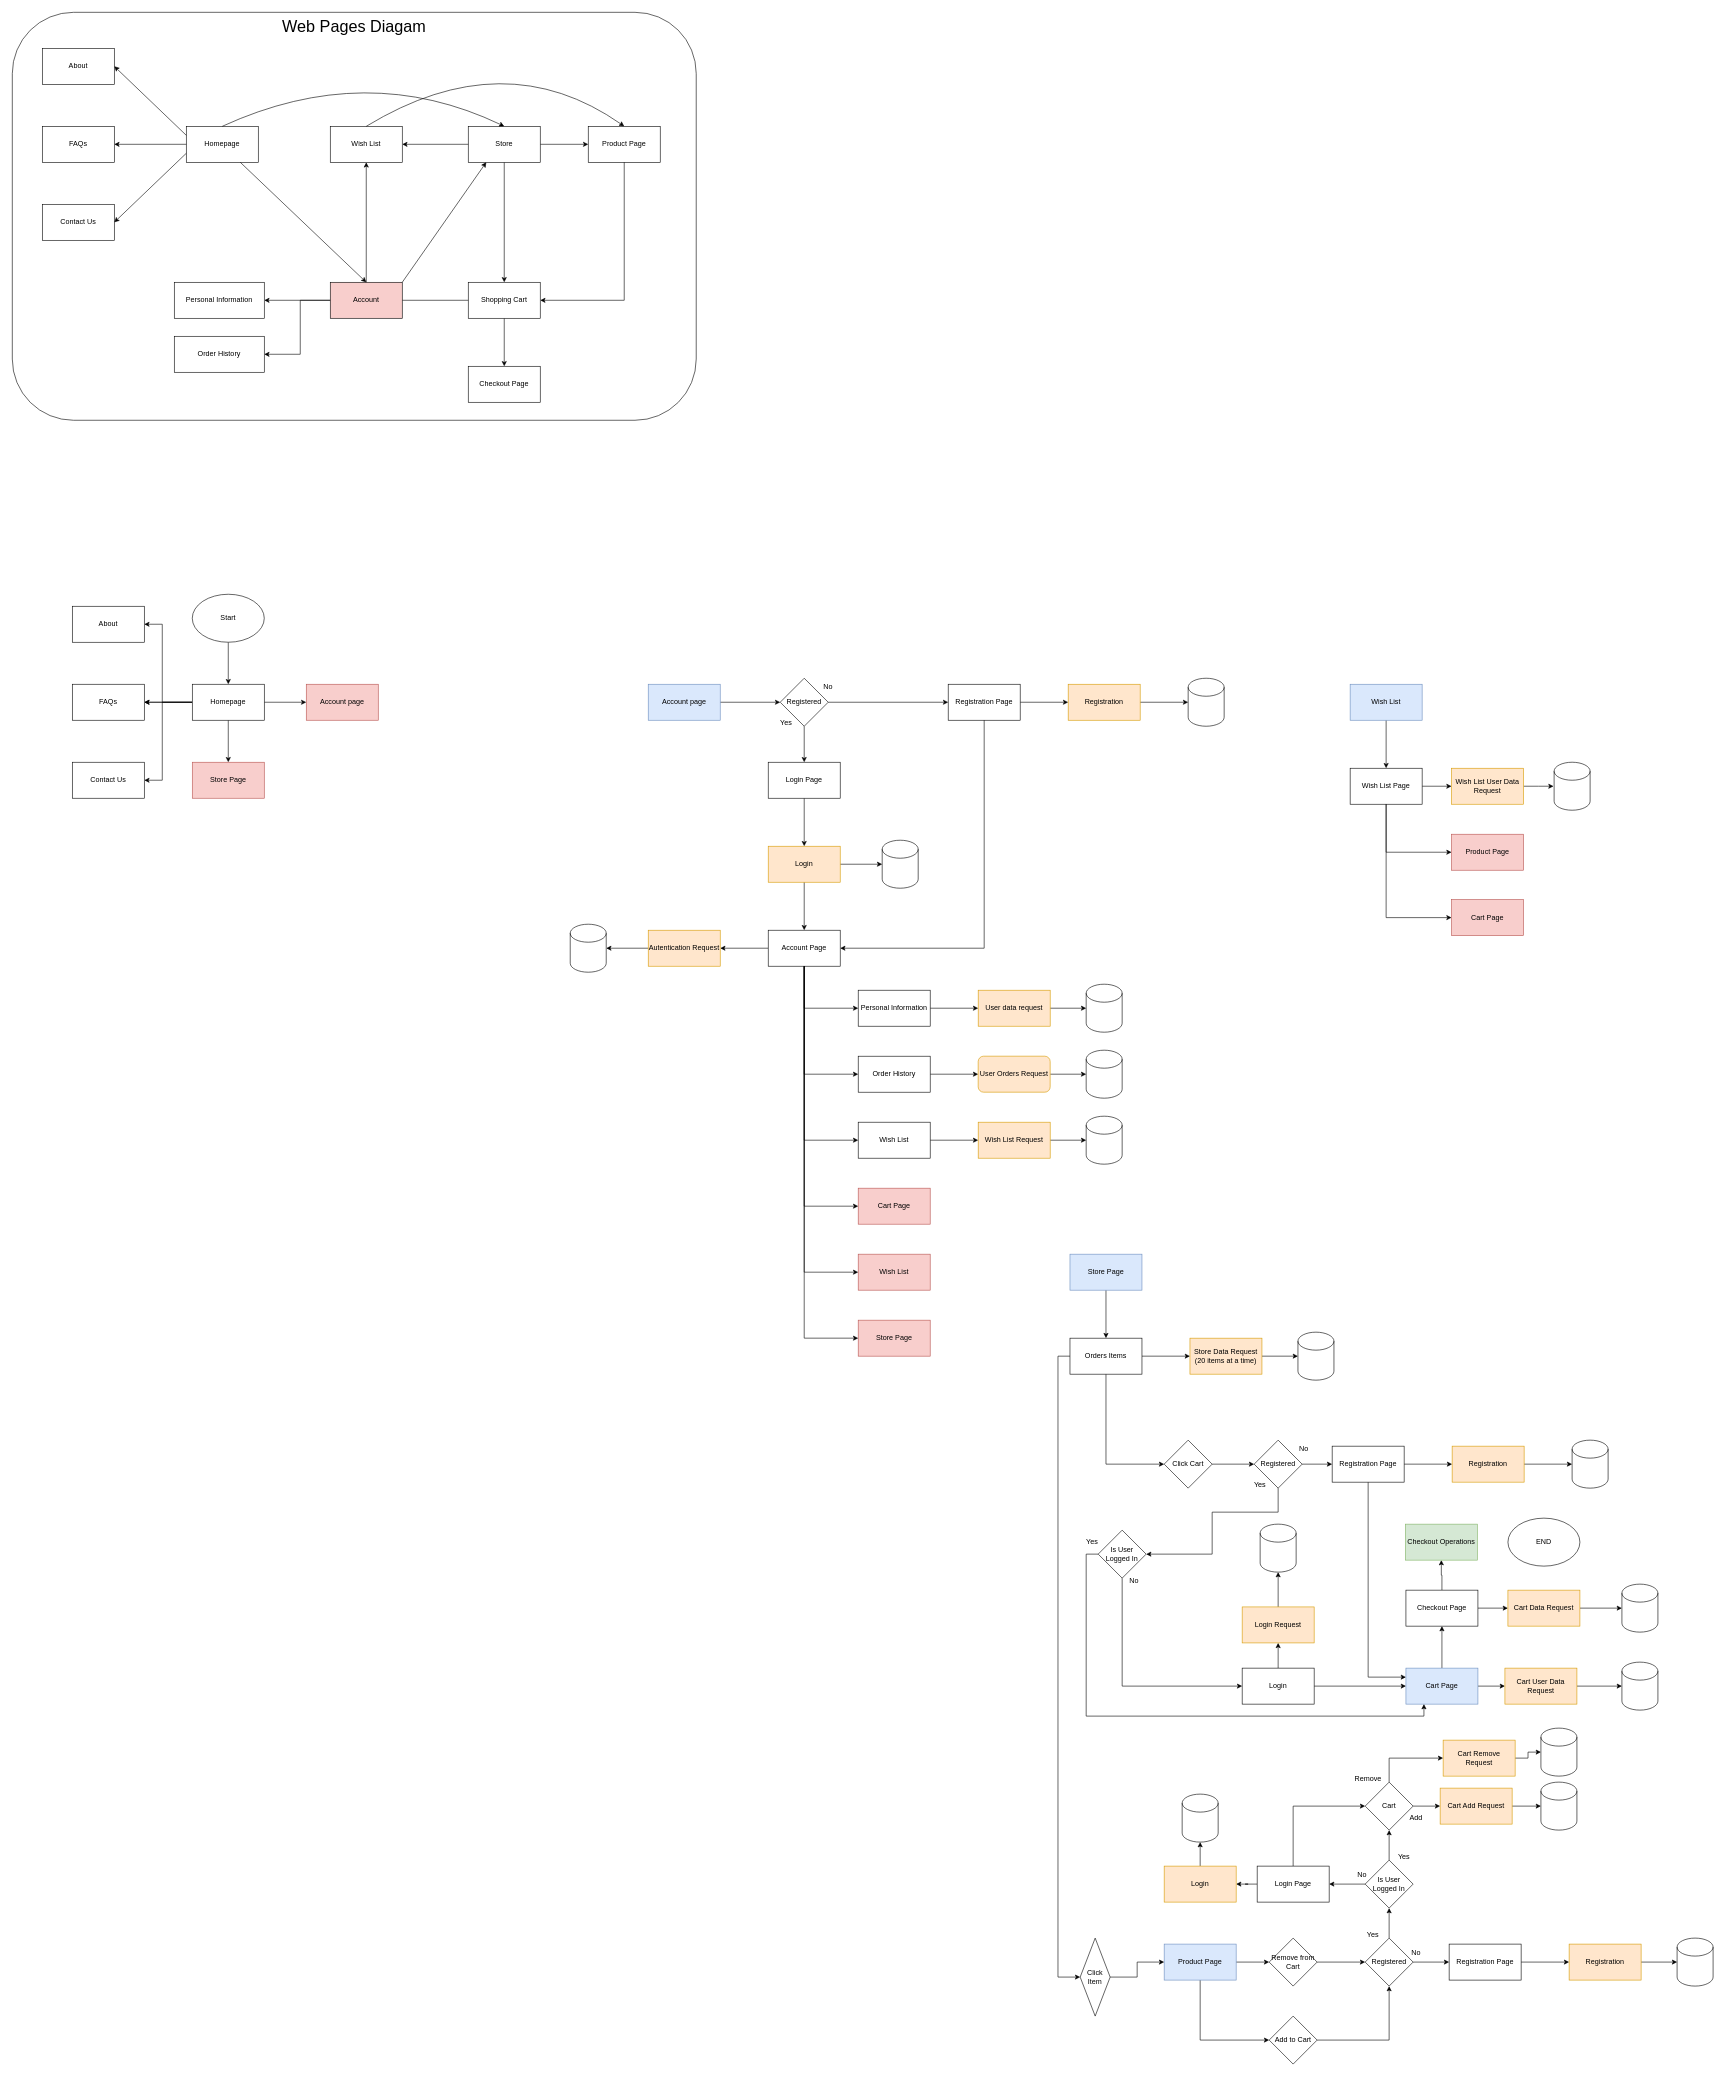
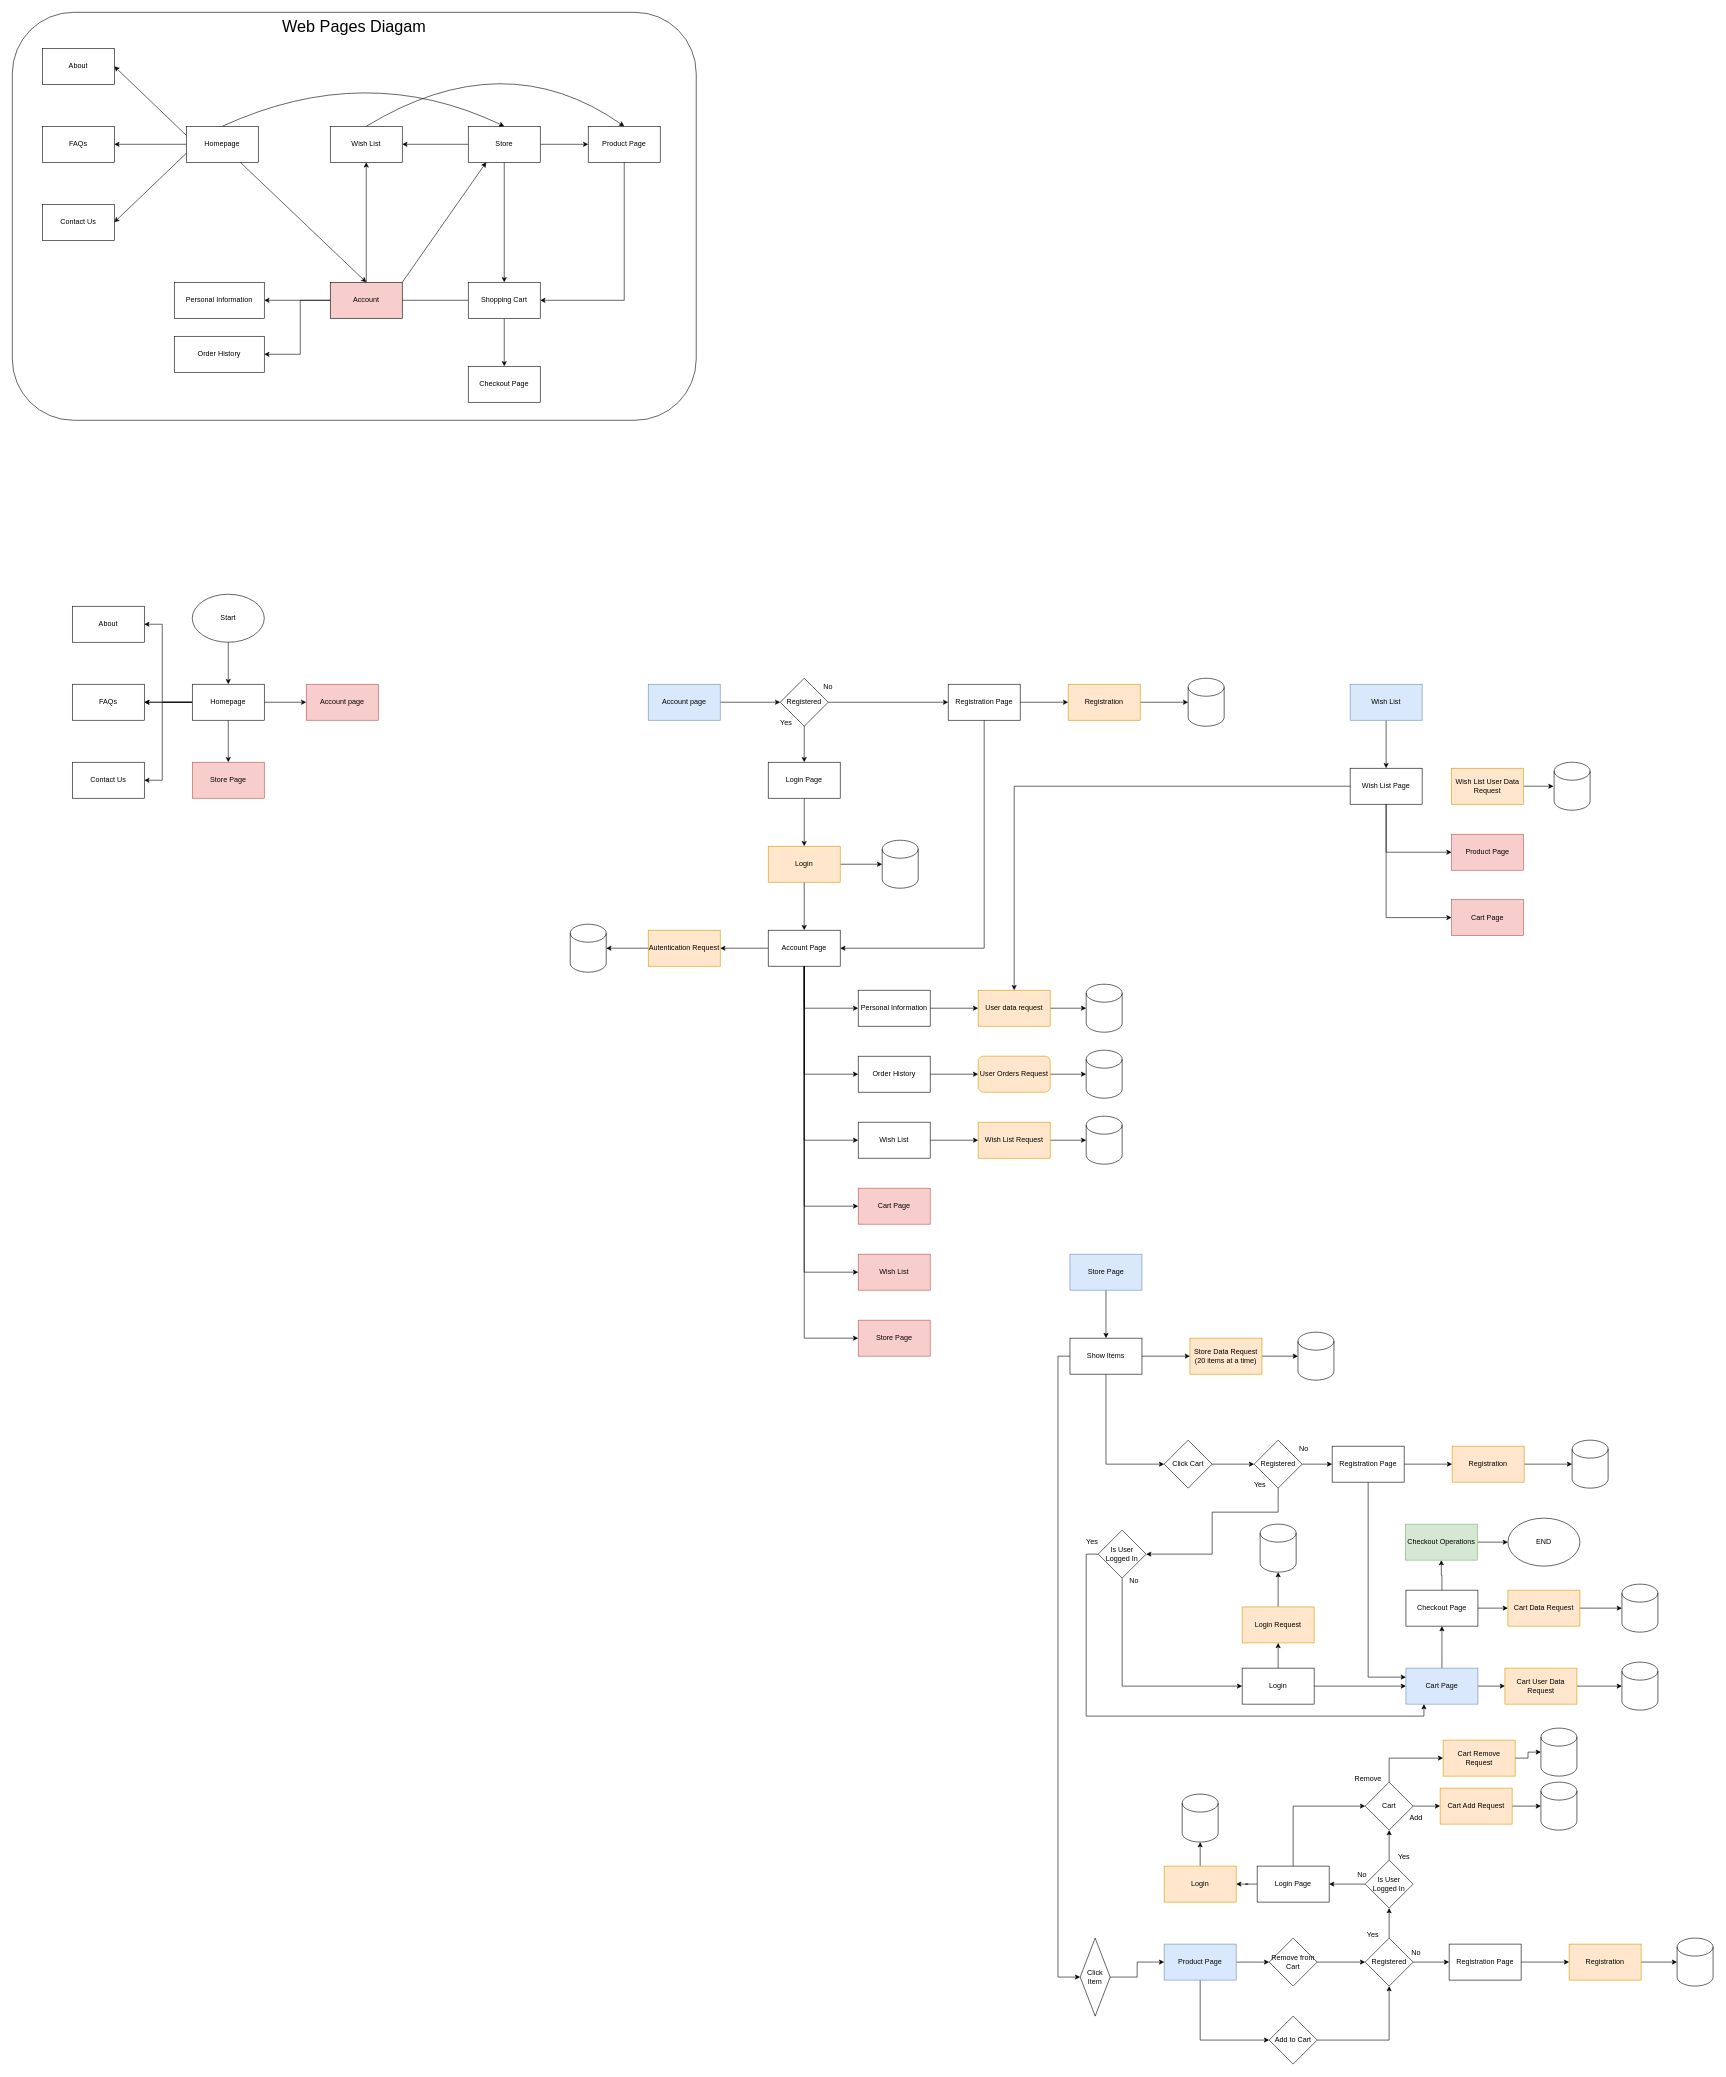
- <mxCell id="121" value="" style="edgeStyle=orthogonalEdgeStyle;rounded=0;orthogonalLoop=1;jettySize=auto;html=1;" parent="1" source="122" target="124" edge="1"><mxGeometry relative="1" as="geometry" /></mxCell>
+ <mxCell id="121" value="" style="edgeStyle=orthogonalEdgeStyle;rounded=0;orthogonalLoop=1;jettySize=auto;html=1;" parent="1" source="122" target="66" edge="1"><mxGeometry relative="1" as="geometry" /></mxCell>
- <mxCell id="92" value="Orders Items" style="whiteSpace=wrap;html=1;" parent="1" vertex="1"><mxGeometry x="1783" y="2230" width="120" height="60" as="geometry" /></mxCell>
+ <mxCell id="92" value="Show Items" style="whiteSpace=wrap;html=1;" parent="1" vertex="1"><mxGeometry x="1783" y="2230" width="120" height="60" as="geometry" /></mxCell>
+ <mxCell id="114" value="" style="edgeStyle=orthogonalEdgeStyle;rounded=0;orthogonalLoop=1;jettySize=auto;html=1;" edge="1" parent="1" source="115" target="135"><mxGeometry relative="1" as="geometry" /></mxCell>
